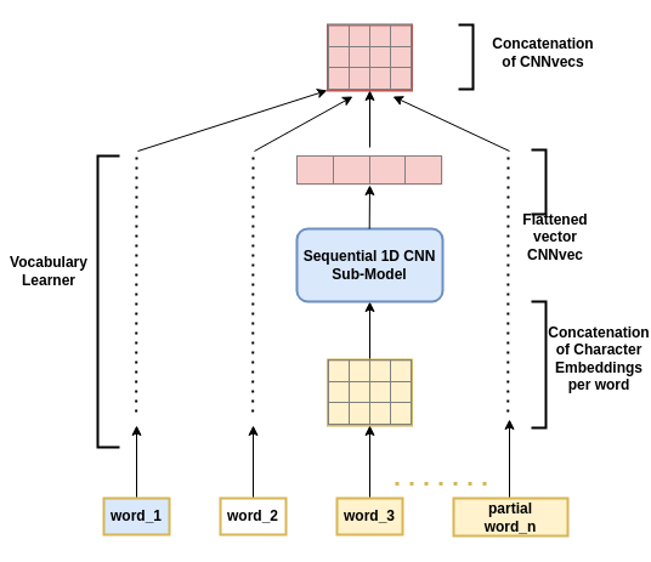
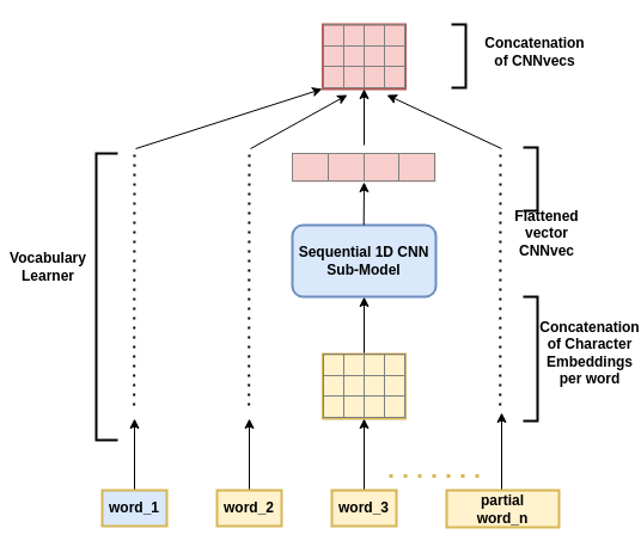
- <mxCell id="7" value="&lt;b&gt;word_2&lt;/b&gt;" style="rounded=0;whiteSpace=wrap;html=1;strokeWidth=2;fillColor=#ffffff;strokeColor=#d6b656;" vertex="1" parent="1"><mxGeometry x="181" y="410" width="54" height="30" as="geometry" /></mxCell>
+ <mxCell id="7" value="&lt;b&gt;word_2&lt;/b&gt;" style="rounded=0;whiteSpace=wrap;html=1;strokeWidth=2;fillColor=#fff2cc;strokeColor=#d6b656;" vertex="1" parent="1"><mxGeometry x="181" y="410" width="54" height="30" as="geometry" /></mxCell>
